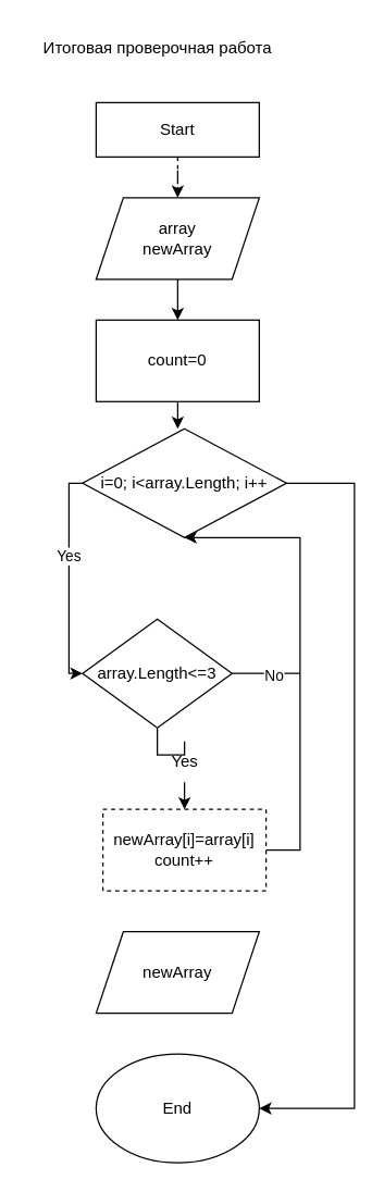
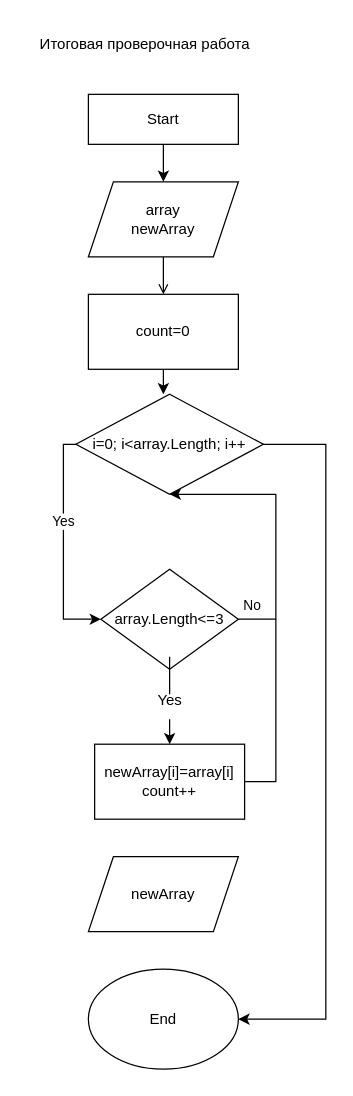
- <mxCell id="3" value="" style="edgeStyle=orthogonalEdgeStyle;rounded=0;orthogonalLoop=1;jettySize=auto;html=1;dashed=1;" parent="1" source="4" target="6" edge="1"><mxGeometry relative="1" as="geometry" /></mxCell>
+ <mxCell id="3" value="" style="edgeStyle=orthogonalEdgeStyle;rounded=0;orthogonalLoop=1;jettySize=auto;html=1;" parent="1" source="4" target="6" edge="1"><mxGeometry relative="1" as="geometry" /></mxCell>
- <mxCell id="5" value="" style="edgeStyle=orthogonalEdgeStyle;rounded=0;orthogonalLoop=1;jettySize=auto;html=1;" parent="1" source="6" target="8" edge="1"><mxGeometry relative="1" as="geometry" /></mxCell>
+ <mxCell id="5" value="" style="edgeStyle=orthogonalEdgeStyle;rounded=0;orthogonalLoop=1;jettySize=auto;html=1;endArrow=open;" parent="1" source="6" target="8" edge="1"><mxGeometry relative="1" as="geometry" /></mxCell>
- <mxCell id="10" value="array.Length&amp;lt;=3" style="rhombus;whiteSpace=wrap;html=1;" parent="1" vertex="1"><mxGeometry x="60" y="455" width="110" height="80" as="geometry" /></mxCell>
+ <mxCell id="10" value="array.Length&amp;lt;=3" style="rhombus;whiteSpace=wrap;html=1;" parent="1" vertex="1"><mxGeometry x="80" y="455" width="110" height="80" as="geometry" /></mxCell>
- <mxCell id="13" value="newArray[i]=array[i]&lt;br&gt;count++" style="rounded=0;whiteSpace=wrap;html=1;dashed=1;" parent="1" vertex="1"><mxGeometry x="75" y="595" width="120" height="60" as="geometry" /></mxCell>
+ <mxCell id="13" value="newArray[i]=array[i]&lt;br&gt;count++" style="rounded=0;whiteSpace=wrap;html=1;" parent="1" vertex="1"><mxGeometry x="75" y="595" width="120" height="60" as="geometry" /></mxCell>
